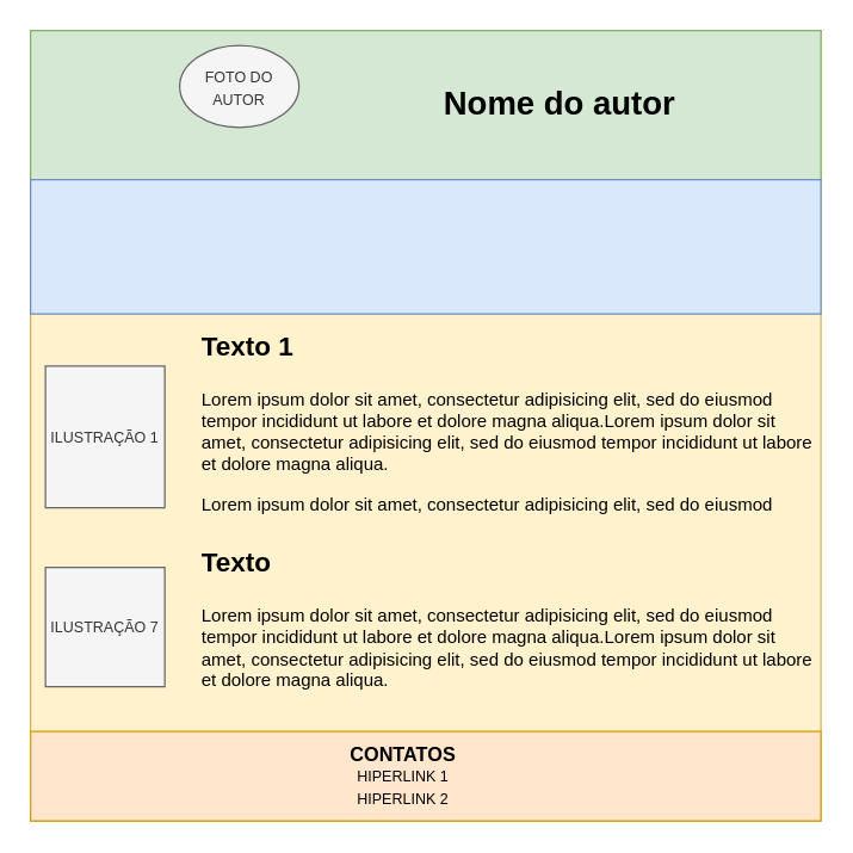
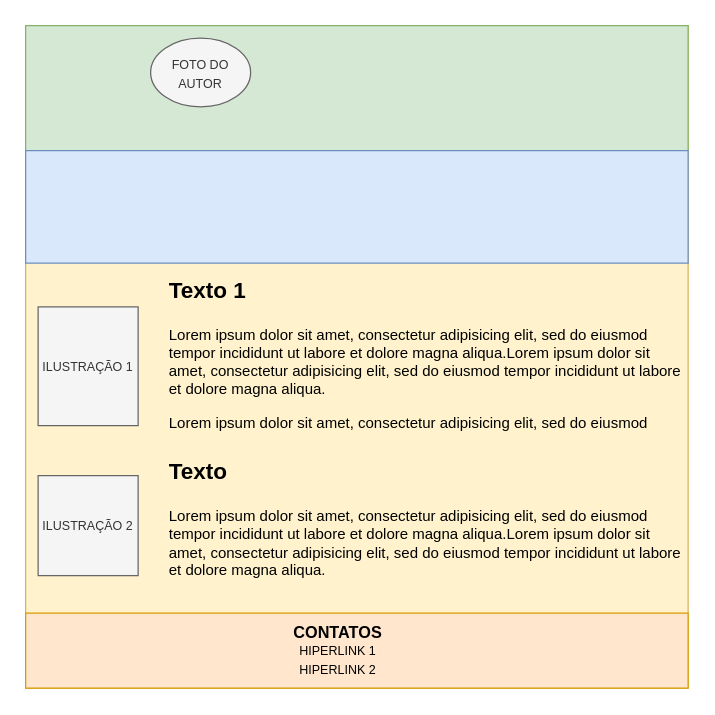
- <mxCell id="6" value="Nome do autor" style="text;html=1;strokeColor=none;fillColor=none;align=center;verticalAlign=middle;whiteSpace=wrap;rounded=0;fontSize=22;fontStyle=1" vertex="1" parent="1"><mxGeometry x="280" y="55" width="190" height="30" as="geometry" /></mxCell>
- <mxCell id="8" value="&lt;font style=&quot;font-size: 10px;&quot;&gt;ILUSTRAÇÃO 7&lt;/font&gt;" style="whiteSpace=wrap;html=1;aspect=fixed;fillColor=#f5f5f5;fontColor=#333333;strokeColor=#666666;" vertex="1" parent="1"><mxGeometry x="30" y="380" width="80" height="80" as="geometry" /></mxCell>
+ <mxCell id="8" value="&lt;font style=&quot;font-size: 10px;&quot;&gt;ILUSTRAÇÃO 2&lt;/font&gt;" style="whiteSpace=wrap;html=1;aspect=fixed;fillColor=#f5f5f5;fontColor=#333333;strokeColor=#666666;" vertex="1" parent="1"><mxGeometry x="30" y="380" width="80" height="80" as="geometry" /></mxCell>
